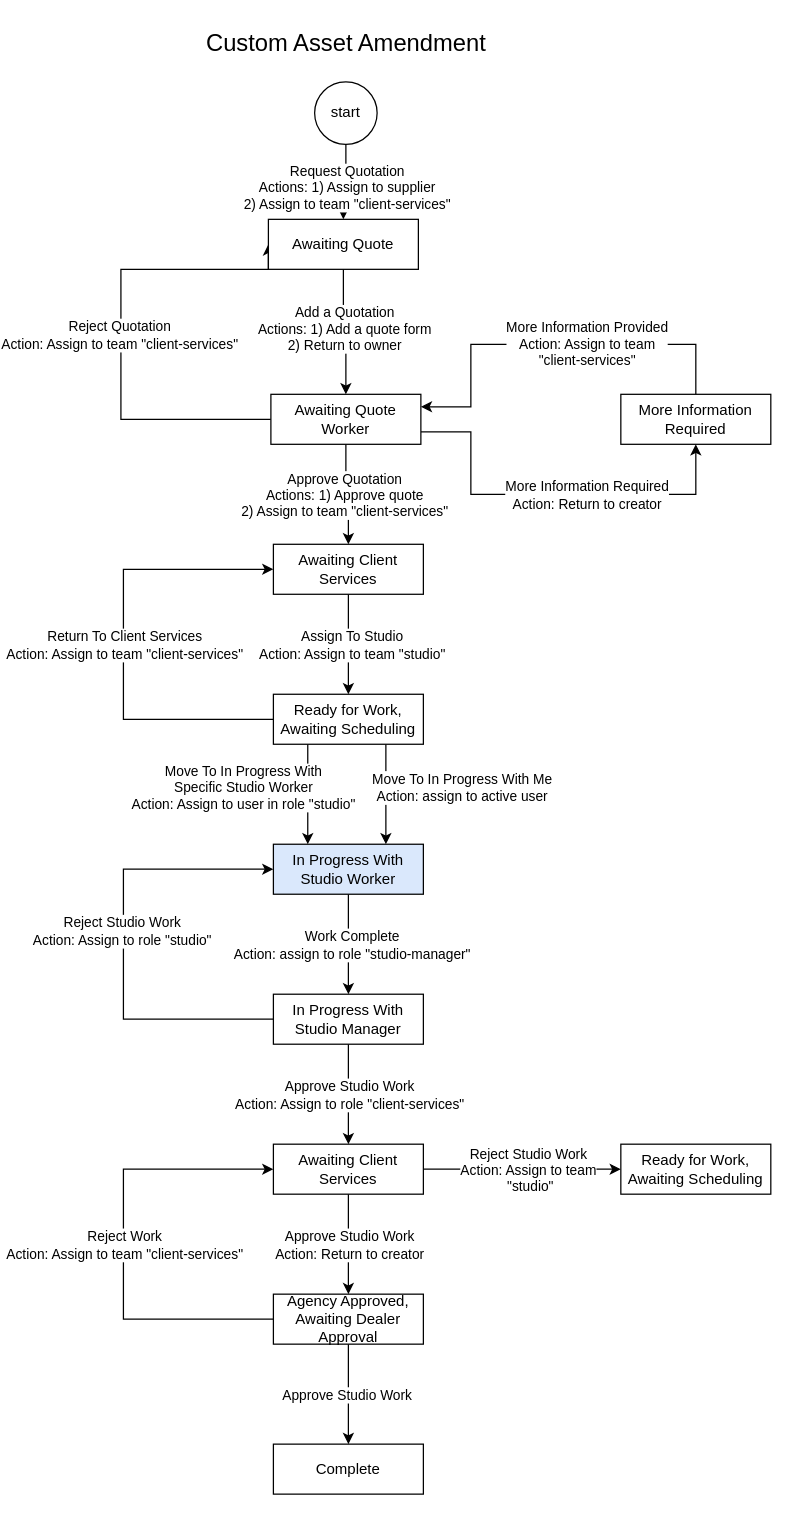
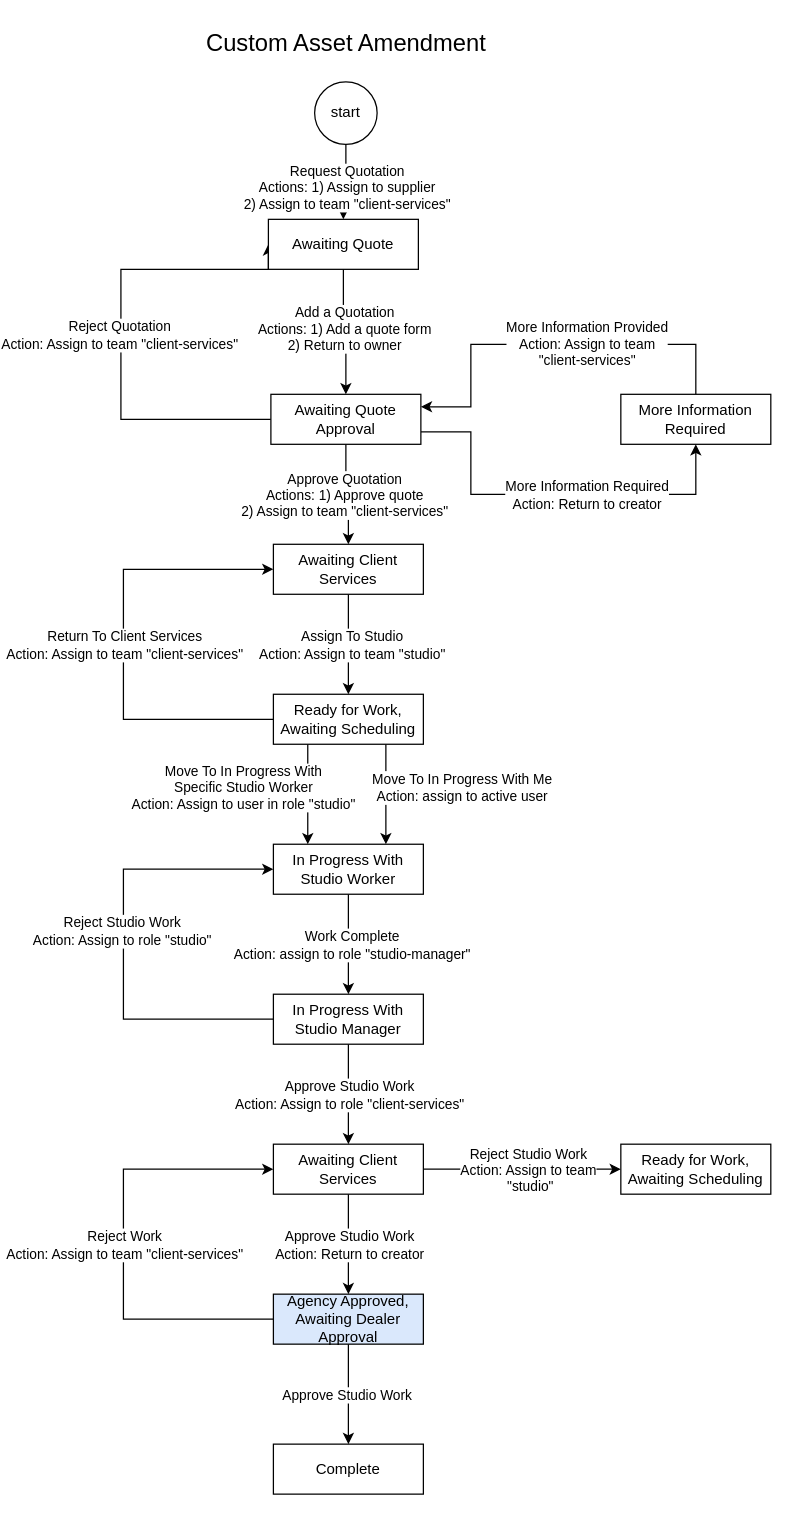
- <mxCell id="12" value="Awaiting Quote Worker" style="rounded=0;whiteSpace=wrap;html=1;" vertex="1" parent="1"><mxGeometry x="140" y="315" width="120" height="40" as="geometry" /></mxCell>
+ <mxCell id="12" value="Awaiting Quote Approval" style="rounded=0;whiteSpace=wrap;html=1;" vertex="1" parent="1"><mxGeometry x="140" y="315" width="120" height="40" as="geometry" /></mxCell>
- <mxCell id="31" value="In Progress With Studio Worker" style="rounded=0;whiteSpace=wrap;html=1;fillColor=#dae8fc;" vertex="1" parent="1"><mxGeometry x="142" y="675" width="120" height="40" as="geometry" /></mxCell>
+ <mxCell id="31" value="In Progress With Studio Worker" style="rounded=0;whiteSpace=wrap;html=1;" vertex="1" parent="1"><mxGeometry x="142" y="675" width="120" height="40" as="geometry" /></mxCell>
- <mxCell id="46" value="Agency Approved, Awaiting Dealer Approval" style="rounded=0;whiteSpace=wrap;html=1;" vertex="1" parent="1"><mxGeometry x="142" y="1035" width="120" height="40" as="geometry" /></mxCell>
+ <mxCell id="46" value="Agency Approved, Awaiting Dealer Approval" style="rounded=0;whiteSpace=wrap;html=1;fillColor=#dae8fc;" vertex="1" parent="1"><mxGeometry x="142" y="1035" width="120" height="40" as="geometry" /></mxCell>
